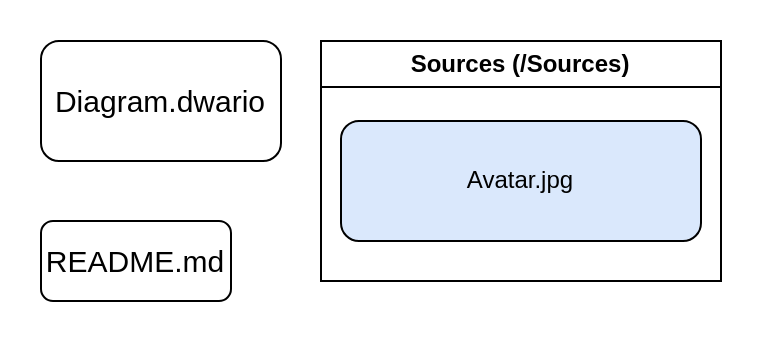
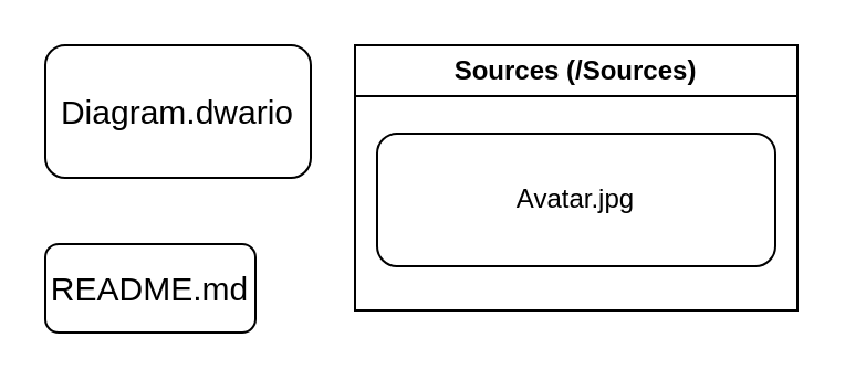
- <mxCell id="5" value="Avatar.jpg" style="rounded=1;whiteSpace=wrap;html=1;fillColor=#dae8fc;" parent="4" vertex="1"><mxGeometry x="10" y="40" width="180" height="60" as="geometry" /></mxCell>
+ <mxCell id="5" value="Avatar.jpg" style="rounded=1;whiteSpace=wrap;html=1;" parent="4" vertex="1"><mxGeometry x="10" y="40" width="180" height="60" as="geometry" /></mxCell>
